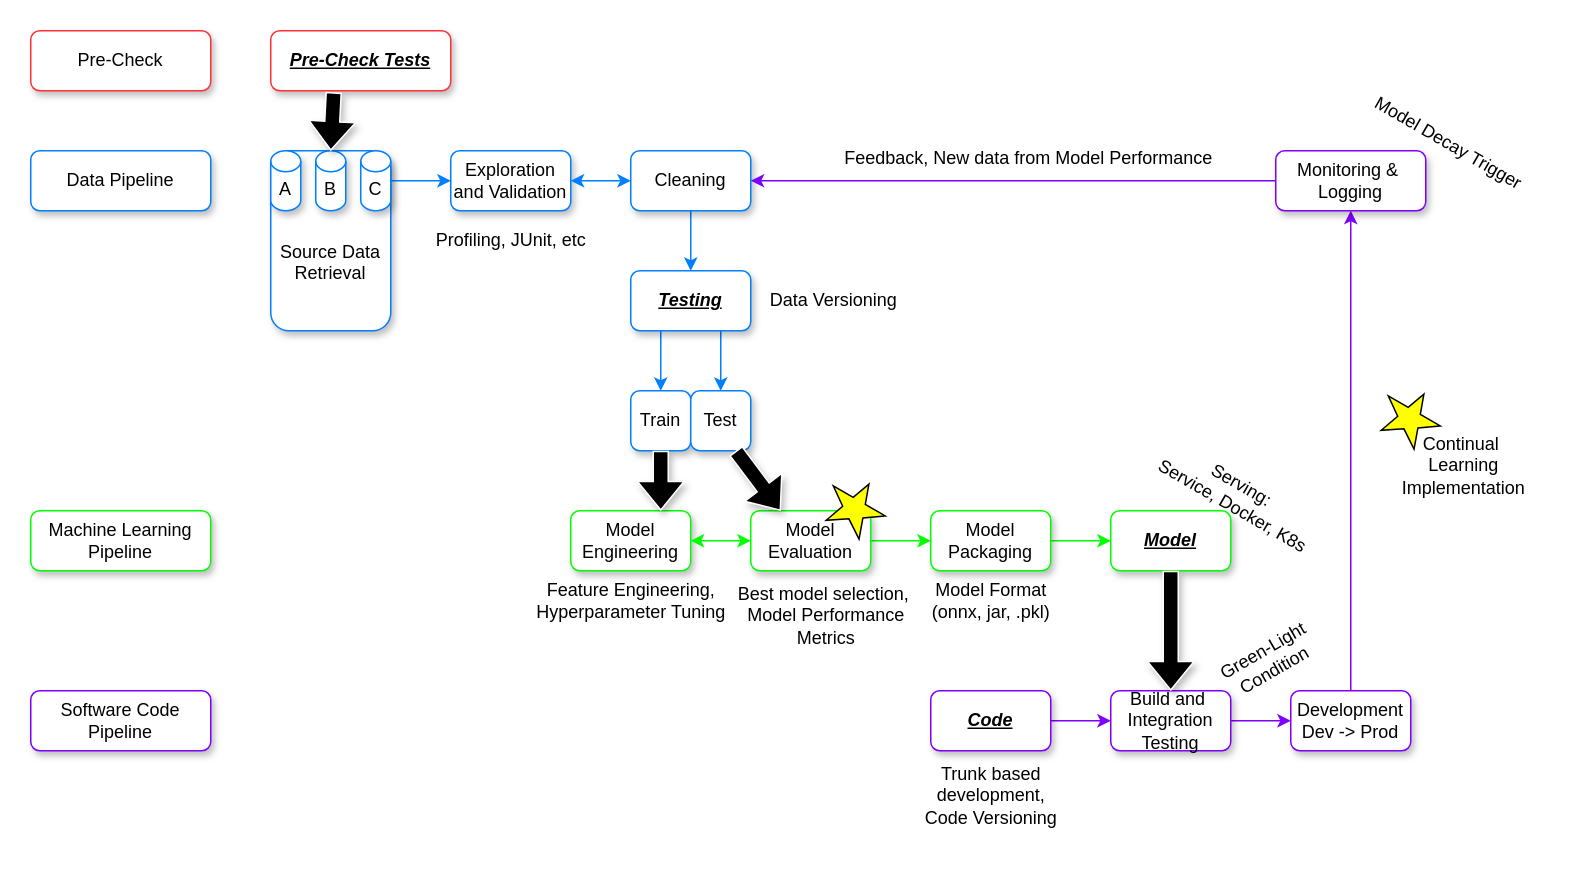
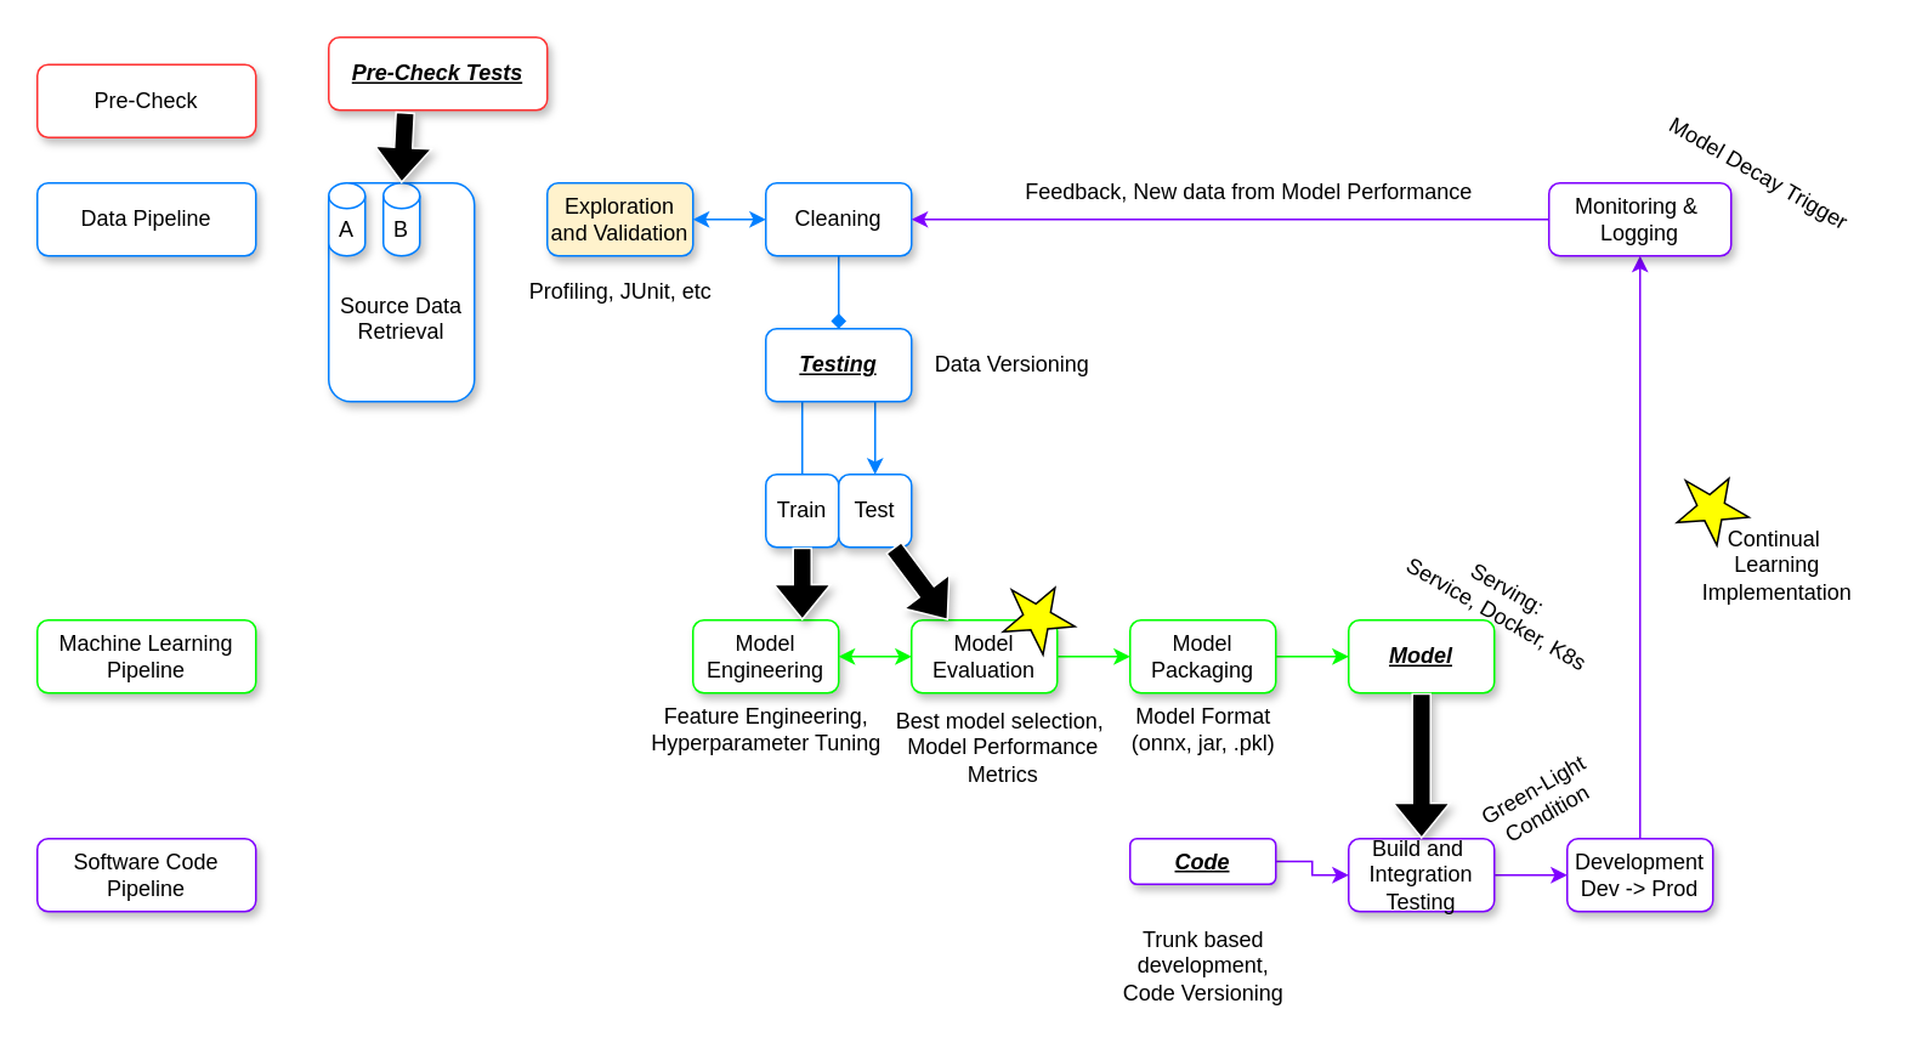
- <mxCell id="2" value="Pre-Check" style="rounded=1;whiteSpace=wrap;html=1;shadow=1;strokeColor=#FF3333;" vertex="1" parent="1"><mxGeometry x="20" y="20" width="120" height="40" as="geometry" /></mxCell>
+ <mxCell id="2" value="Pre-Check" style="rounded=1;whiteSpace=wrap;html=1;shadow=1;strokeColor=#FF3333;" vertex="1" parent="1"><mxGeometry x="20" y="35" width="120" height="40" as="geometry" /></mxCell>
- <mxCell id="11" value="C" style="shape=cylinder3;whiteSpace=wrap;html=1;boundedLbl=1;backgroundOutline=1;size=7;shadow=1;strokeColor=#007FFF;" vertex="1" parent="1"><mxGeometry x="240" y="100" width="20" height="40" as="geometry" /></mxCell>
- <mxCell id="10" style="edgeStyle=orthogonalEdgeStyle;rounded=0;orthogonalLoop=1;jettySize=auto;html=1;exitX=1;exitY=0.5;exitDx=0;exitDy=0;exitPerimeter=0;entryX=0;entryY=0.5;entryDx=0;entryDy=0;strokeColor=#007FFF;" edge="1" parent="1" source="11" target="12"><mxGeometry relative="1" as="geometry" /></mxCell>
- <mxCell id="12" value="Exploration and Validation" style="rounded=1;whiteSpace=wrap;html=1;shadow=1;strokeColor=#007FFF;" vertex="1" parent="1"><mxGeometry x="300" y="100" width="80" height="40" as="geometry" /></mxCell>
+ <mxCell id="12" value="Exploration and Validation" style="rounded=1;whiteSpace=wrap;html=1;shadow=1;strokeColor=#007FFF;fillColor=#fff2cc;" vertex="1" parent="1"><mxGeometry x="300" y="100" width="80" height="40" as="geometry" /></mxCell>
- <mxCell id="13" style="edgeStyle=orthogonalEdgeStyle;rounded=0;orthogonalLoop=1;jettySize=auto;html=1;exitX=0.5;exitY=1;exitDx=0;exitDy=0;entryX=0.5;entryY=0;entryDx=0;entryDy=0;strokeColor=#007FFF;" edge="1" parent="1" source="14" target="17"><mxGeometry relative="1" as="geometry" /></mxCell>
+ <mxCell id="13" style="edgeStyle=orthogonalEdgeStyle;rounded=0;orthogonalLoop=1;jettySize=auto;html=1;exitX=0.5;exitY=1;exitDx=0;exitDy=0;entryX=0.5;entryY=0;entryDx=0;entryDy=0;strokeColor=#007FFF;endArrow=diamond;" edge="1" parent="1" source="14" target="17"><mxGeometry relative="1" as="geometry" /></mxCell>
- <mxCell id="15" style="edgeStyle=orthogonalEdgeStyle;rounded=0;orthogonalLoop=1;jettySize=auto;html=1;exitX=0.25;exitY=1;exitDx=0;exitDy=0;entryX=0.5;entryY=0;entryDx=0;entryDy=0;strokeColor=#007FFF;" edge="1" parent="1" source="17" target="18"><mxGeometry relative="1" as="geometry" /></mxCell>
+ <mxCell id="15" style="edgeStyle=orthogonalEdgeStyle;rounded=0;orthogonalLoop=1;jettySize=auto;html=1;exitX=0.25;exitY=1;exitDx=0;exitDy=0;entryX=0.5;entryY=0;entryDx=0;entryDy=0;strokeColor=#007FFF;endArrow=none;" edge="1" parent="1" source="17" target="18"><mxGeometry relative="1" as="geometry" /></mxCell>
- <mxCell id="31" value="&lt;b&gt;&lt;u&gt;&lt;i&gt;Code&lt;/i&gt;&lt;/u&gt;&lt;/b&gt;" style="rounded=1;whiteSpace=wrap;html=1;shadow=1;strokeColor=#7F00FF;" vertex="1" parent="1"><mxGeometry x="620" y="460" width="80" height="40" as="geometry" /></mxCell>
+ <mxCell id="31" value="&lt;b&gt;&lt;u&gt;&lt;i&gt;Code&lt;/i&gt;&lt;/u&gt;&lt;/b&gt;" style="rounded=1;whiteSpace=wrap;html=1;shadow=1;strokeColor=#7F00FF;" vertex="1" parent="1"><mxGeometry x="620" y="460" width="80" height="25" as="geometry" /></mxCell>
